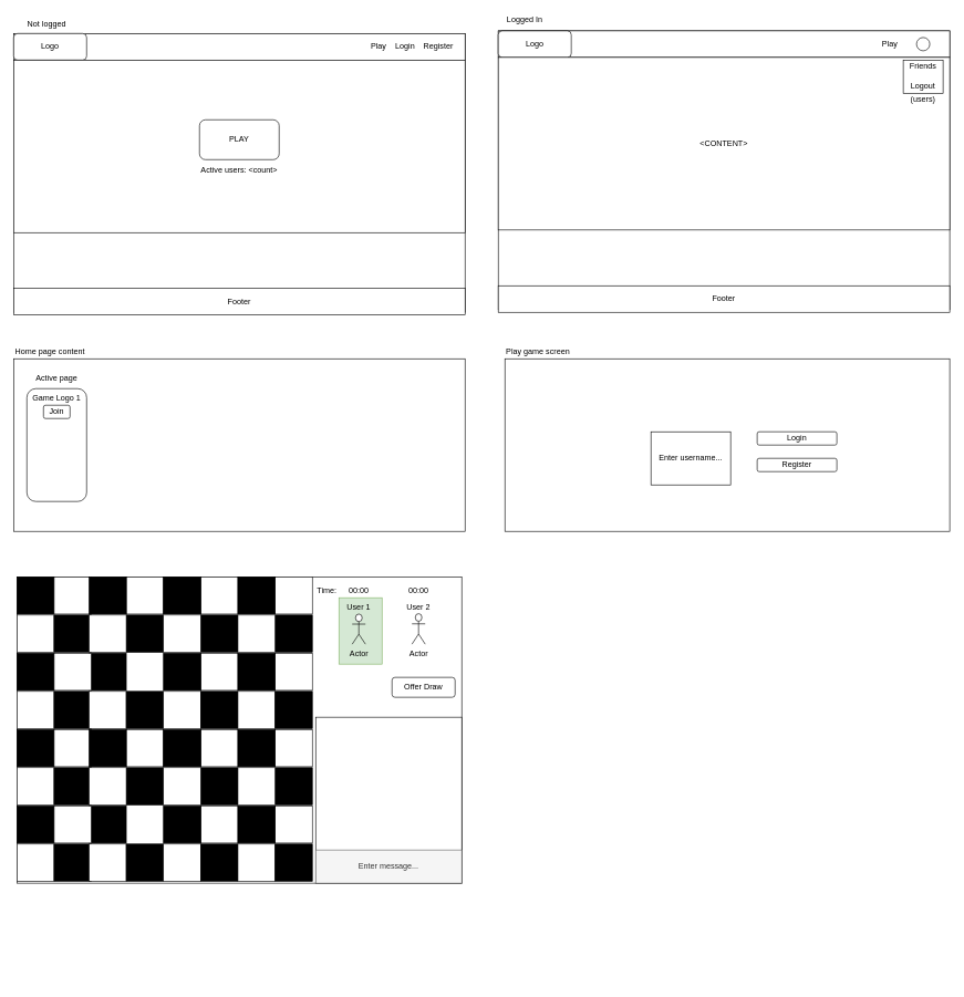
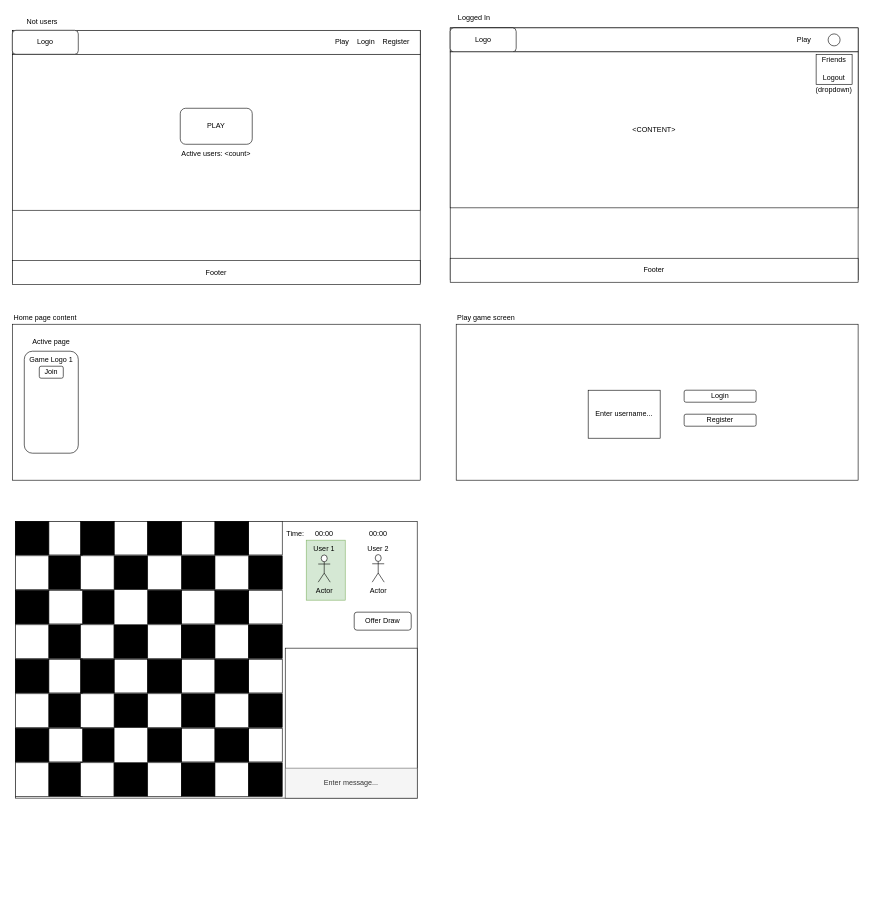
- <mxCell id="18" value="Not logged" style="text;html=1;strokeColor=none;fillColor=none;align=center;verticalAlign=middle;whiteSpace=wrap;rounded=0;" vertex="1" parent="1"><mxGeometry x="30" y="26" width="80" height="20" as="geometry" /></mxCell>
+ <mxCell id="18" value="Not users" style="text;html=1;strokeColor=none;fillColor=none;align=center;verticalAlign=middle;whiteSpace=wrap;rounded=0;" vertex="1" parent="1"><mxGeometry x="30" y="26" width="80" height="20" as="geometry" /></mxCell>
- <mxCell id="35" value="(users)" style="text;html=1;strokeColor=none;fillColor=none;align=center;verticalAlign=middle;whiteSpace=wrap;rounded=0;" vertex="1" parent="1"><mxGeometry x="1370" y="140" width="40" height="20" as="geometry" /></mxCell>
+ <mxCell id="35" value="(dropdown)" style="text;html=1;strokeColor=none;fillColor=none;align=center;verticalAlign=middle;whiteSpace=wrap;rounded=0;" vertex="1" parent="1"><mxGeometry x="1370" y="140" width="40" height="20" as="geometry" /></mxCell>
